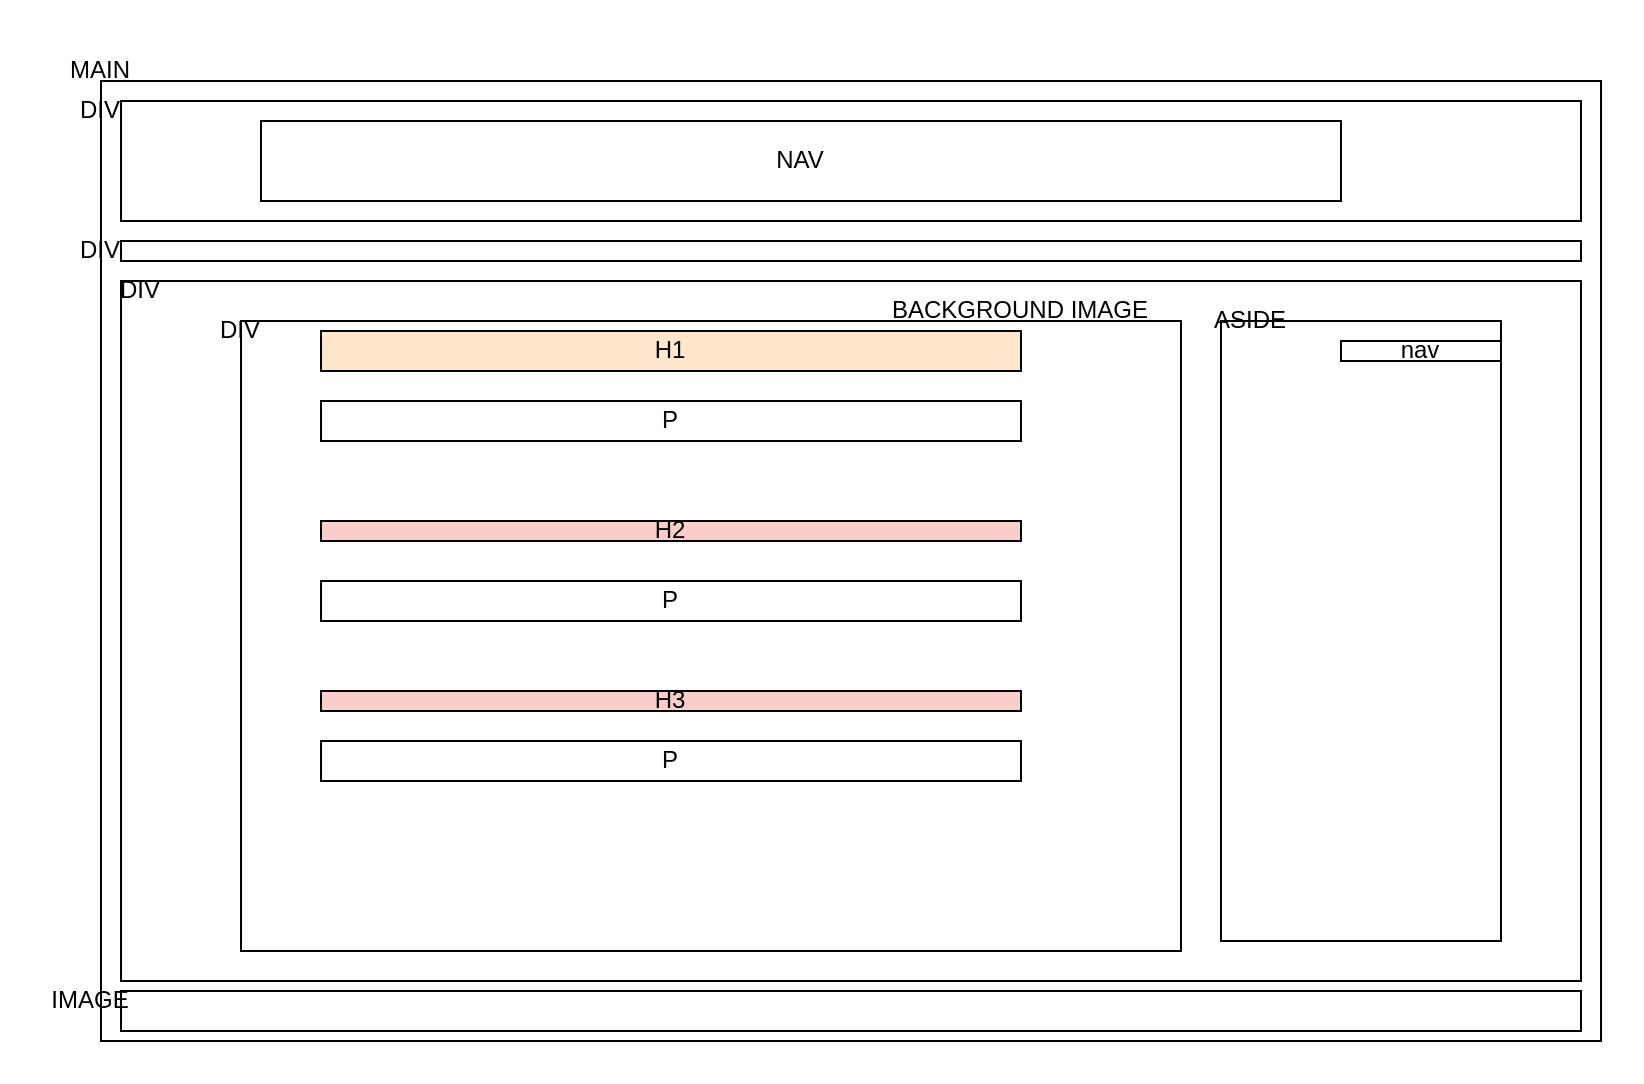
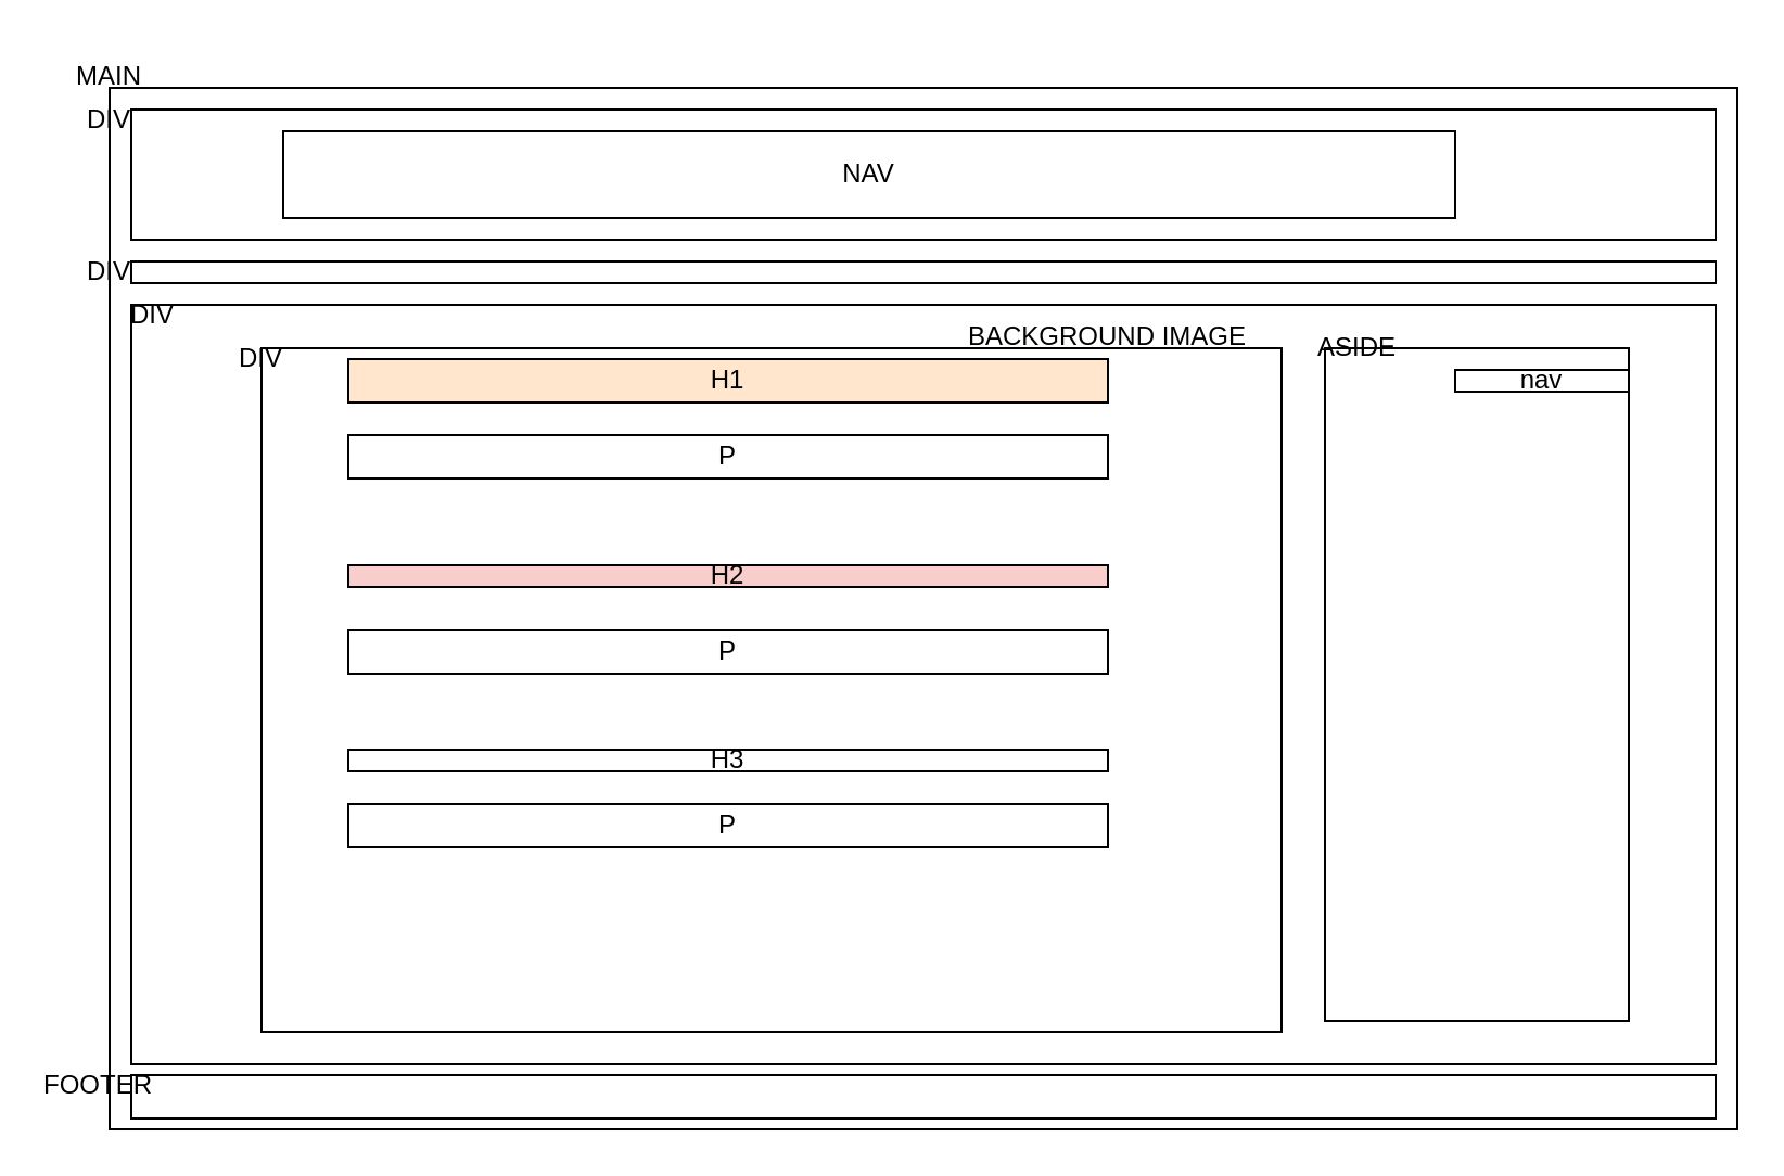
- <mxCell id="20" value="H3" style="rounded=0;whiteSpace=wrap;html=1;fillColor=#f8cecc;" parent="1" vertex="1"><mxGeometry x="160" y="345" width="350" height="10" as="geometry" /></mxCell>
+ <mxCell id="20" value="H3" style="rounded=0;whiteSpace=wrap;html=1;" parent="1" vertex="1"><mxGeometry x="160" y="345" width="350" height="10" as="geometry" /></mxCell>
- <mxCell id="8" value="IMAGE" style="text;html=1;strokeColor=none;fillColor=none;align=center;verticalAlign=middle;whiteSpace=wrap;rounded=0;" parent="1" vertex="1"><mxGeometry x="20" y="485" width="50" height="30" as="geometry" /></mxCell>
+ <mxCell id="8" value="FOOTER" style="text;html=1;strokeColor=none;fillColor=none;align=center;verticalAlign=middle;whiteSpace=wrap;rounded=0;" parent="1" vertex="1"><mxGeometry x="20" y="485" width="50" height="30" as="geometry" /></mxCell>
